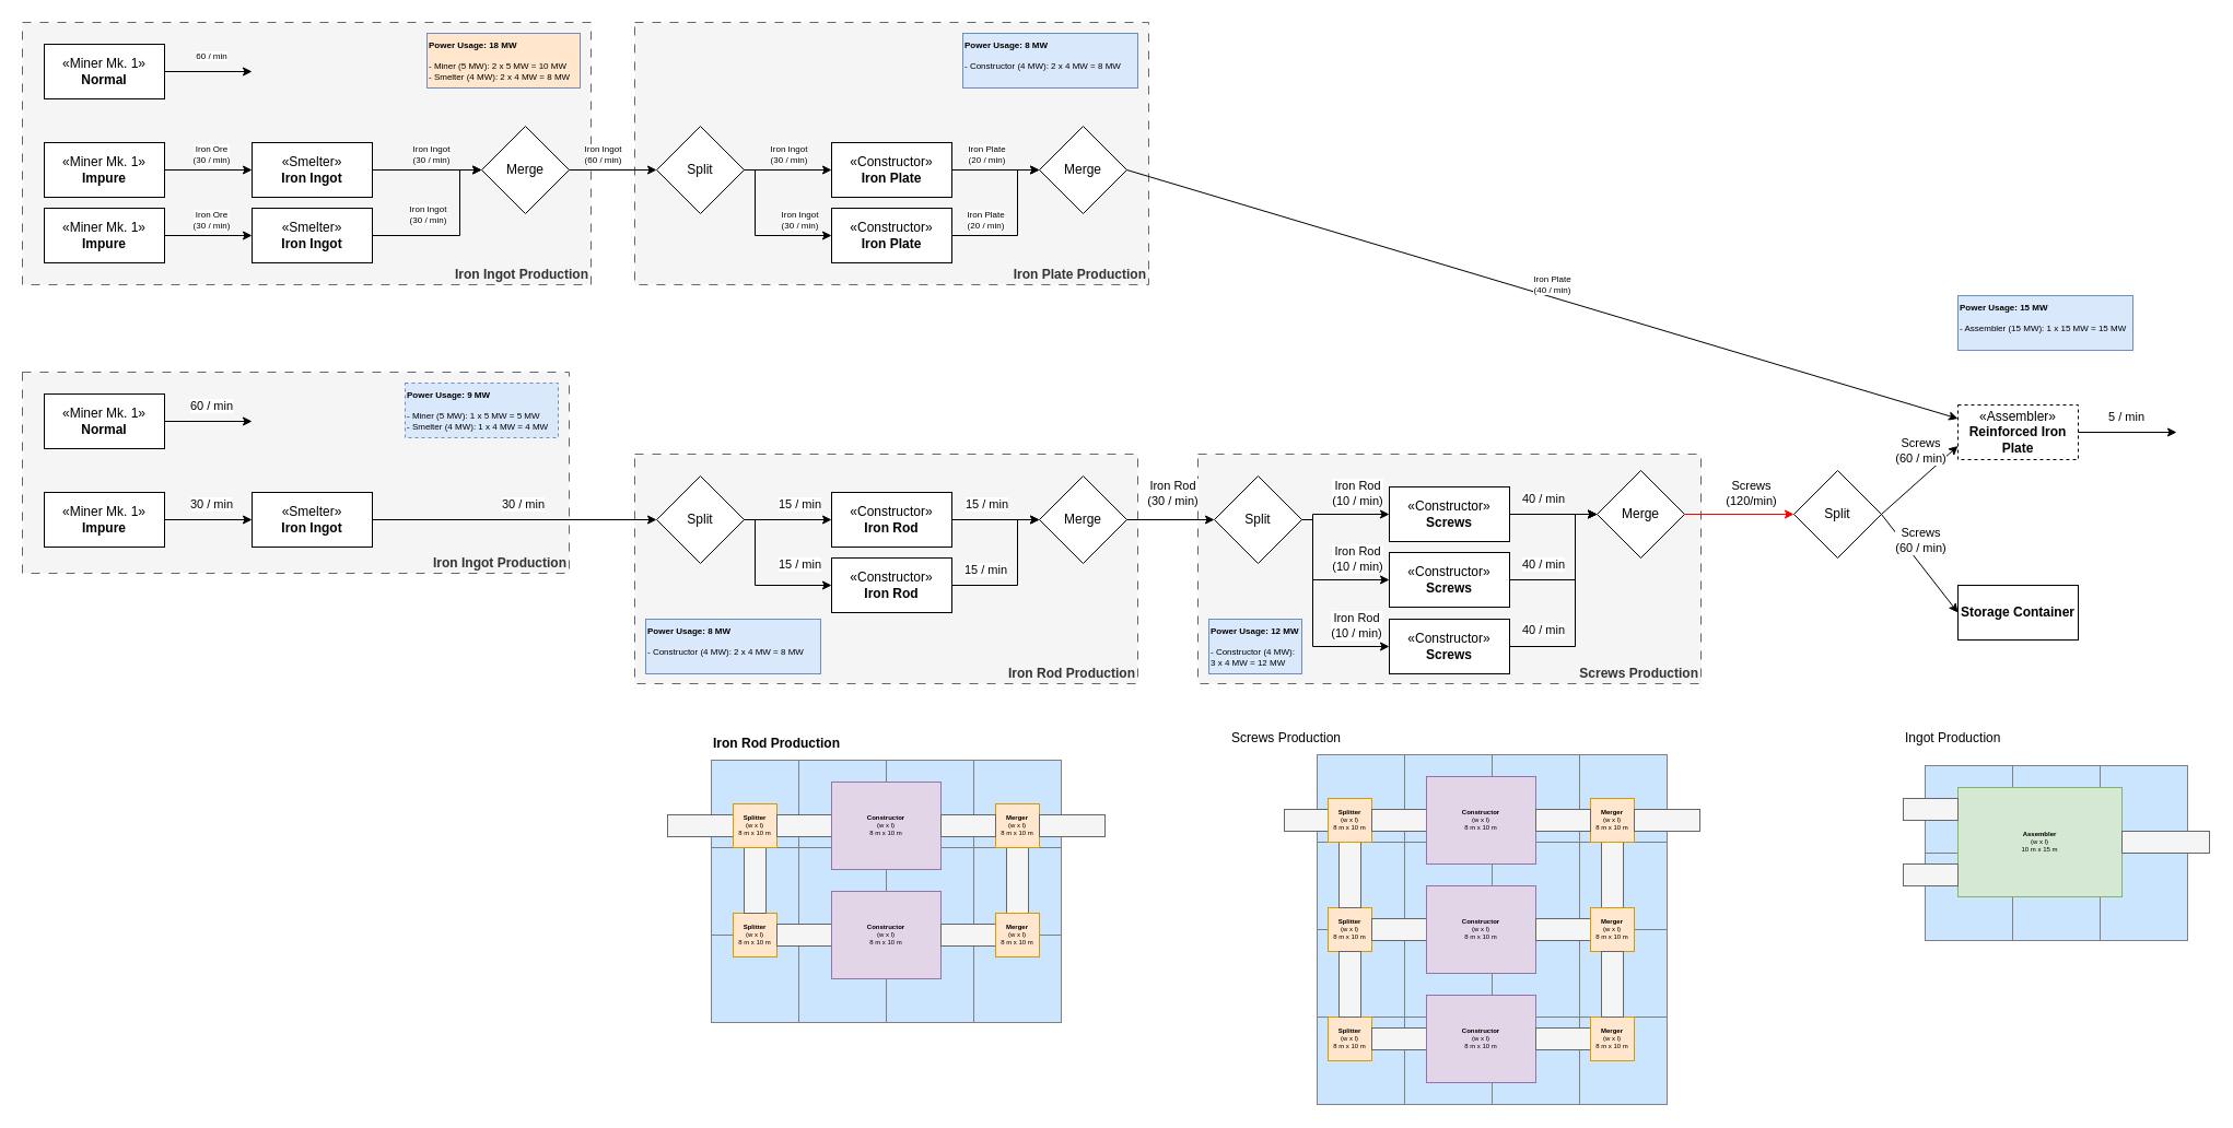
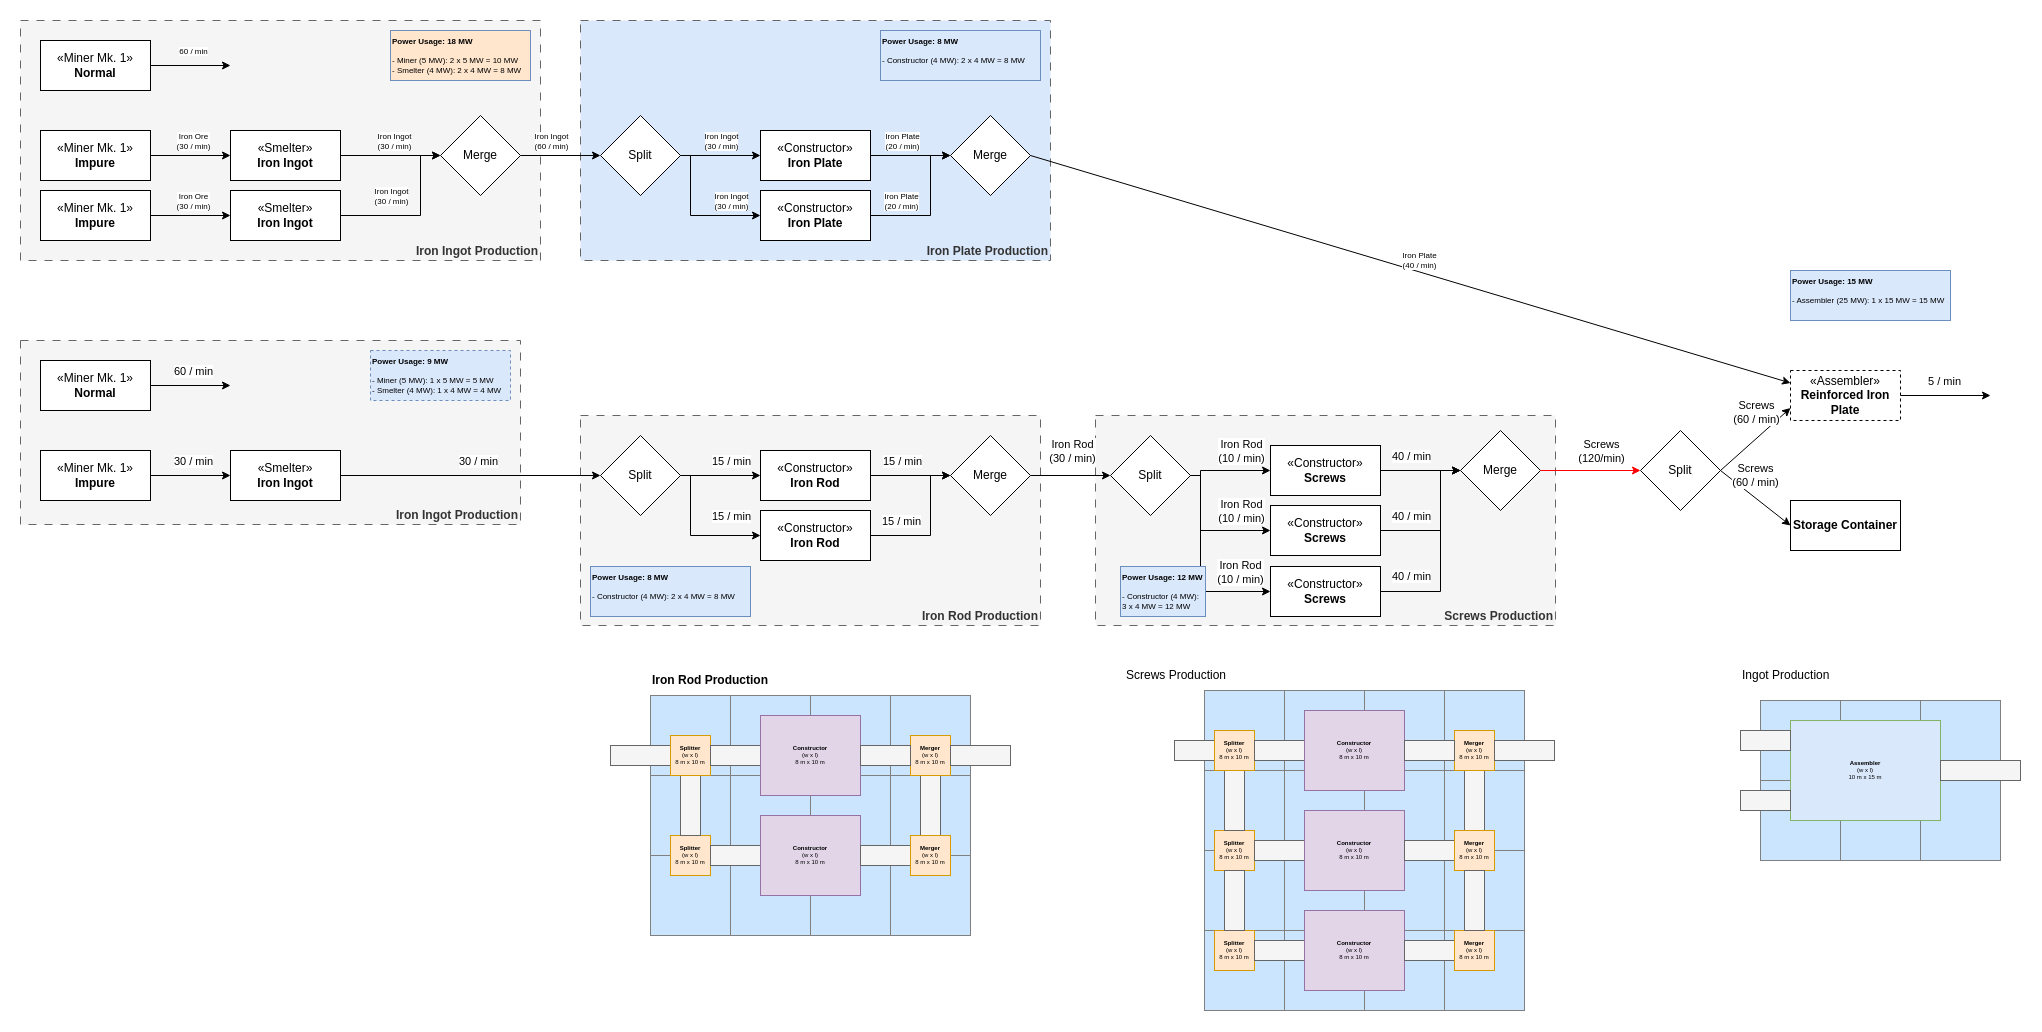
- <mxCell id="2" value="Iron Plate Production" style="rounded=0;whiteSpace=wrap;html=1;dashed=1;dashPattern=8 8;fillColor=#f5f5f5;fontColor=#333333;strokeColor=#666666;align=right;verticalAlign=bottom;fontStyle=1" vertex="1" parent="1"><mxGeometry x="580" y="20" width="470" height="240" as="geometry" /></mxCell>
+ <mxCell id="2" value="Iron Plate Production" style="rounded=0;whiteSpace=wrap;html=1;dashed=1;dashPattern=8 8;fillColor=#dae8fc;fontColor=#333333;strokeColor=#666666;align=right;verticalAlign=bottom;fontStyle=1;" vertex="1" parent="1"><mxGeometry x="580" y="20" width="470" height="240" as="geometry" /></mxCell>
- <mxCell id="89" value="&lt;b&gt;Power Usage: 15 MW&lt;/b&gt;&lt;div&gt;&lt;b&gt;&lt;br&gt;&lt;/b&gt;&lt;div&gt;- Assembler (15 MW): 1 x 15 MW = 15 MW&lt;/div&gt;&lt;/div&gt;" style="rounded=0;whiteSpace=wrap;html=1;align=left;verticalAlign=top;fillColor=#dae8fc;strokeColor=#6c8ebf;fontSize=8;" vertex="1" parent="1"><mxGeometry x="1790" y="270" width="160" height="50" as="geometry" /></mxCell>
+ <mxCell id="89" value="&lt;b&gt;Power Usage: 15 MW&lt;/b&gt;&lt;div&gt;&lt;b&gt;&lt;br&gt;&lt;/b&gt;&lt;div&gt;- Assembler (25 MW): 1 x 15 MW = 15 MW&lt;/div&gt;&lt;/div&gt;" style="rounded=0;whiteSpace=wrap;html=1;align=left;verticalAlign=top;fillColor=#dae8fc;strokeColor=#6c8ebf;fontSize=8;" vertex="1" parent="1"><mxGeometry x="1790" y="270" width="160" height="50" as="geometry" /></mxCell>
- <mxCell id="93" value="&lt;b&gt;Storage Container&lt;/b&gt;" style="html=1;whiteSpace=wrap;" vertex="1" parent="1"><mxGeometry x="1790" y="535" width="110" height="50" as="geometry" /></mxCell>
+ <mxCell id="93" value="&lt;b&gt;Storage Container&lt;/b&gt;" style="html=1;whiteSpace=wrap;" vertex="1" parent="1"><mxGeometry x="1790" y="500" width="110" height="50" as="geometry" /></mxCell>
- <mxCell id="81" value="&lt;b&gt;Power Usage: 12 MW&lt;/b&gt;&lt;div&gt;&lt;b&gt;&lt;br&gt;&lt;/b&gt;&lt;div&gt;- Constructor (4 MW): 3 x 4 MW = 12 MW&lt;/div&gt;&lt;/div&gt;" style="rounded=0;whiteSpace=wrap;html=1;align=left;verticalAlign=top;fillColor=#dae8fc;strokeColor=#6c8ebf;fontSize=8;" vertex="1" parent="1"><mxGeometry x="1105" y="566" width="85" height="50" as="geometry" /></mxCell>
+ <mxCell id="81" value="&lt;b&gt;Power Usage: 12 MW&lt;/b&gt;&lt;div&gt;&lt;b&gt;&lt;br&gt;&lt;/b&gt;&lt;div&gt;- Constructor (4 MW): 3 x 4 MW = 12 MW&lt;/div&gt;&lt;/div&gt;" style="rounded=0;whiteSpace=wrap;html=1;align=left;verticalAlign=top;fillColor=#dae8fc;strokeColor=#6c8ebf;fontSize=8;" vertex="1" parent="1"><mxGeometry x="1120" y="566" width="85" height="50" as="geometry" /></mxCell>
- <mxCell id="168" value="&lt;b&gt;Assembler&lt;/b&gt;&lt;div&gt;&lt;span style=&quot;background-color: transparent; color: light-dark(rgb(0, 0, 0), rgb(255, 255, 255));&quot;&gt;(w x l)&lt;/span&gt;&lt;div&gt;10 m x 15 m&lt;/div&gt;&lt;/div&gt;" style="rounded=0;whiteSpace=wrap;html=1;fillColor=#d5e8d4;strokeColor=#82b366;fontSize=6;" vertex="1" parent="96"><mxGeometry x="1790" y="720" width="150" height="100" as="geometry" /></mxCell>
+ <mxCell id="168" value="&lt;b&gt;Assembler&lt;/b&gt;&lt;div&gt;&lt;span style=&quot;background-color: transparent; color: light-dark(rgb(0, 0, 0), rgb(255, 255, 255));&quot;&gt;(w x l)&lt;/span&gt;&lt;div&gt;10 m x 15 m&lt;/div&gt;&lt;/div&gt;" style="rounded=0;whiteSpace=wrap;html=1;fillColor=#dae8fc;strokeColor=#82b366;fontSize=6;" vertex="1" parent="96"><mxGeometry x="1790" y="720" width="150" height="100" as="geometry" /></mxCell>
